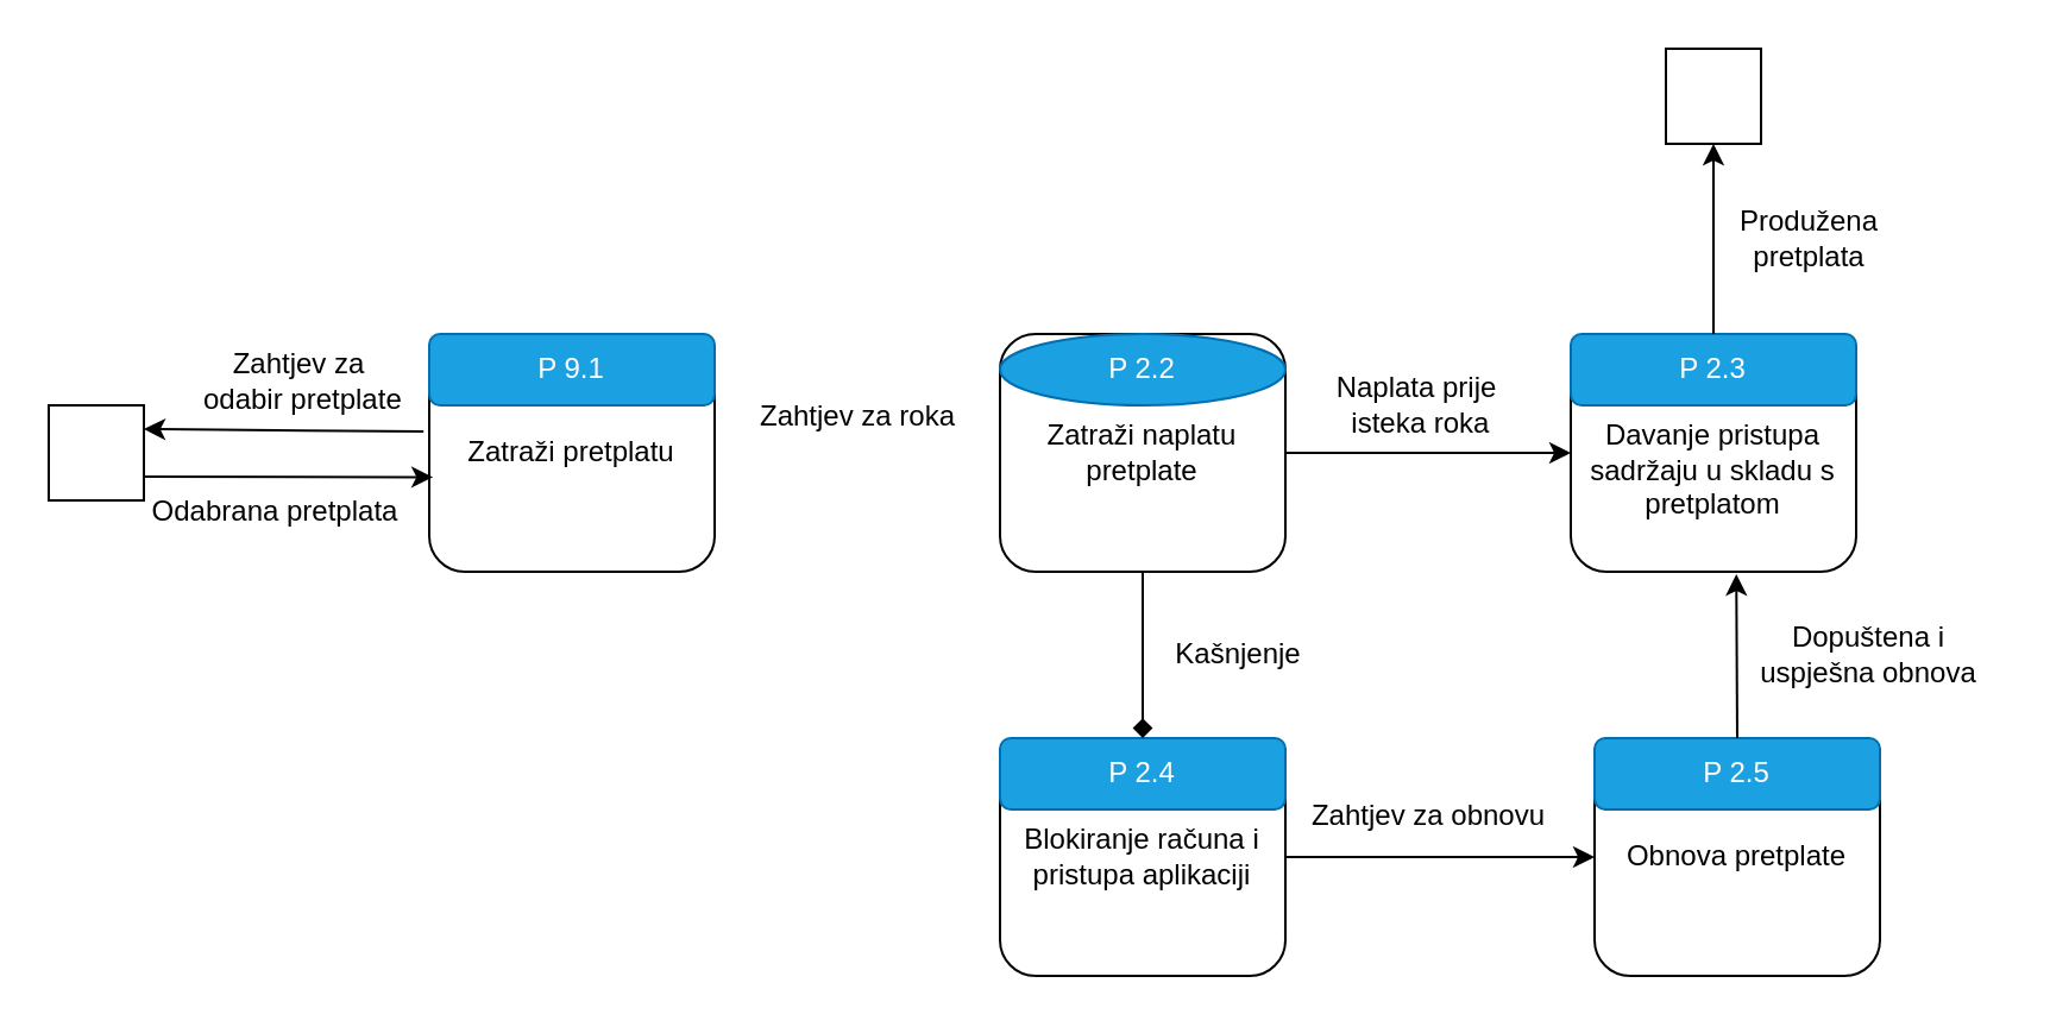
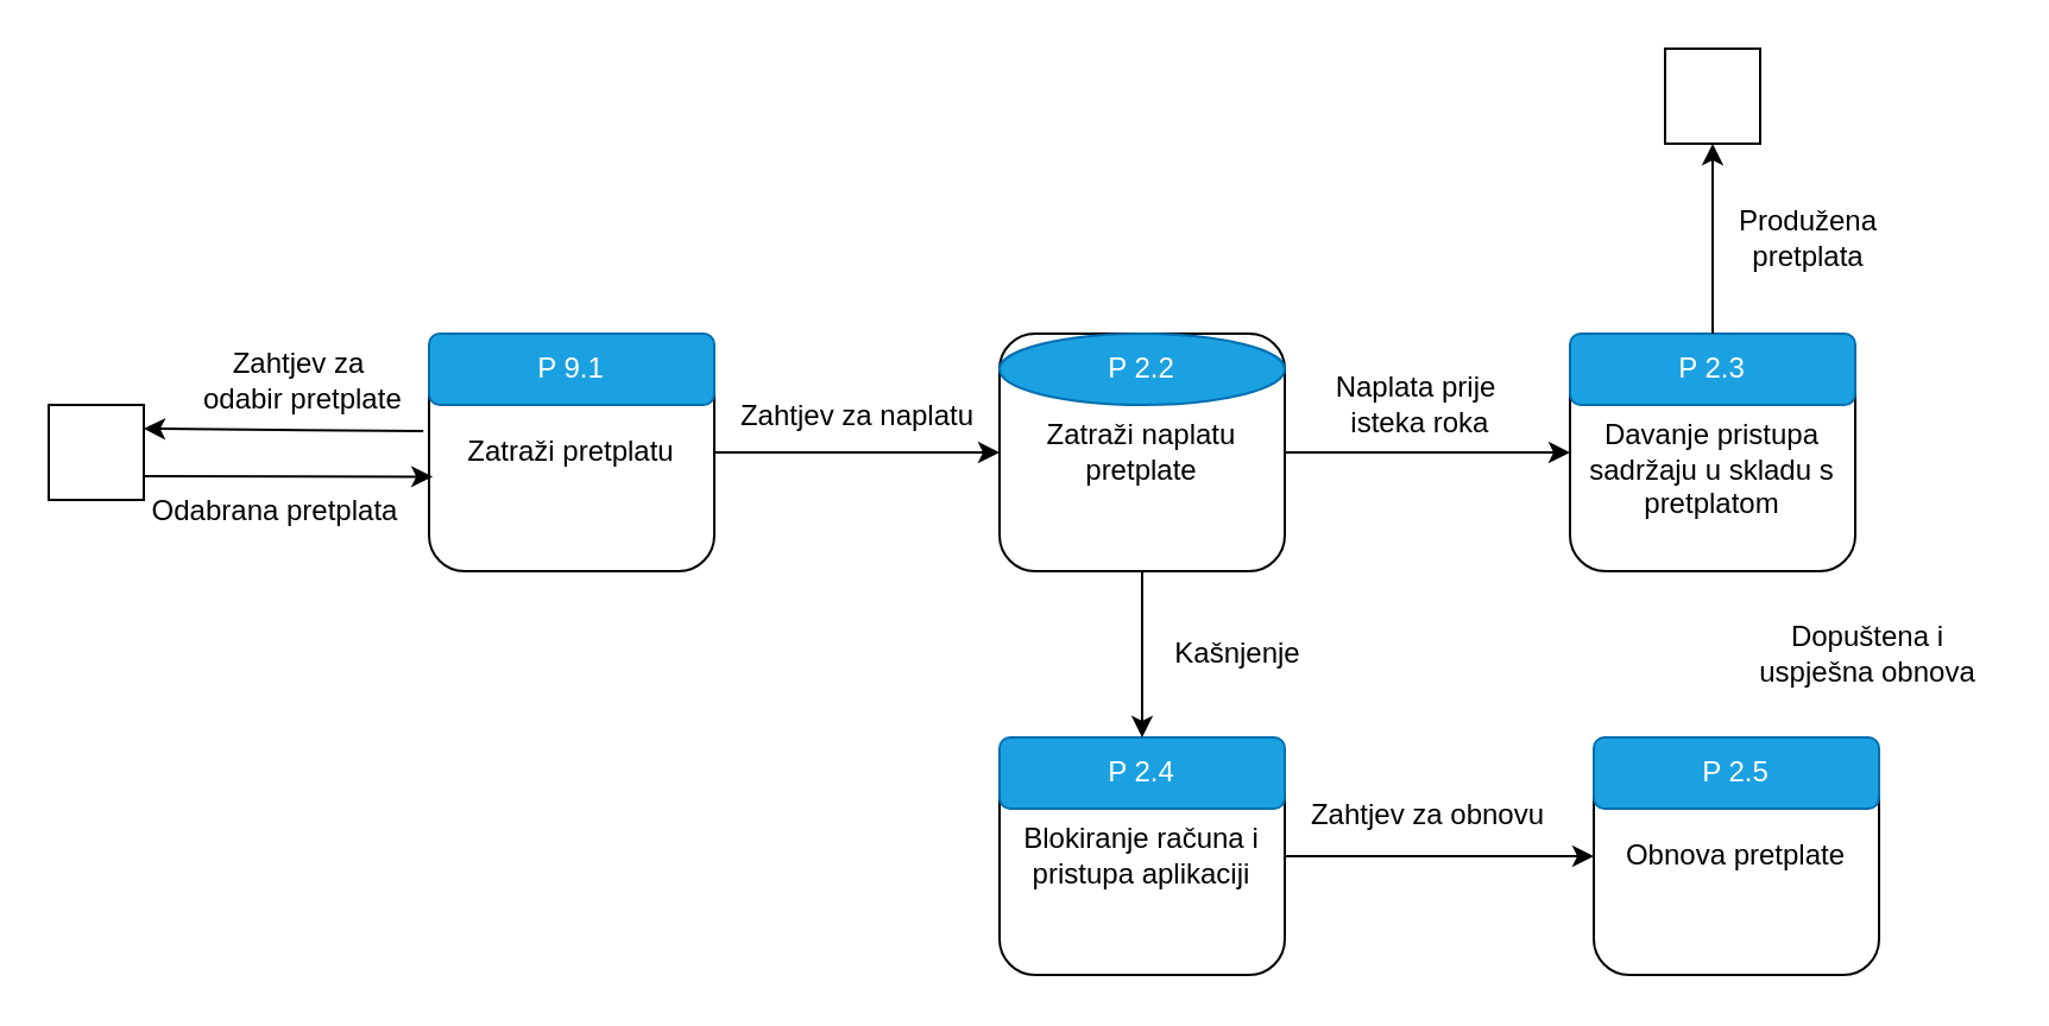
- <mxCell id="12" value="Zahtjev za roka" style="text;html=1;align=center;verticalAlign=middle;resizable=0;points=[];autosize=1;strokeColor=none;fillColor=none;" vertex="1" parent="1"><mxGeometry x="300" y="160" width="120" height="30" as="geometry" /></mxCell>
+ <mxCell id="12" value="Zahtjev za naplatu" style="text;html=1;align=center;verticalAlign=middle;resizable=0;points=[];autosize=1;strokeColor=none;fillColor=none;" vertex="1" parent="1"><mxGeometry x="300" y="160" width="120" height="30" as="geometry" /></mxCell>
+ <mxCell id="11" value="" style="endArrow=classic;html=1;rounded=0;exitX=1;exitY=0.5;exitDx=0;exitDy=0;entryX=0;entryY=0.5;entryDx=0;entryDy=0;" edge="1" parent="1" source="2" target="9"><mxGeometry width="50" height="50" relative="1" as="geometry"><mxPoint x="380" y="210" as="sourcePoint" /><mxPoint x="430" y="160" as="targetPoint" /></mxGeometry></mxCell>
- <mxCell id="26" value="" style="endArrow=classic;html=1;rounded=0;exitX=0.5;exitY=0;exitDx=0;exitDy=0;entryX=0.58;entryY=1.01;entryDx=0;entryDy=0;entryPerimeter=0;" edge="1" parent="1" source="24" target="13"><mxGeometry width="50" height="50" relative="1" as="geometry"><mxPoint x="380" y="210" as="sourcePoint" /><mxPoint x="430" y="160" as="targetPoint" /></mxGeometry></mxCell>
- <mxCell id="20" value="" style="endArrow=diamond;html=1;rounded=0;exitX=0.5;exitY=1;exitDx=0;exitDy=0;entryX=0.5;entryY=0;entryDx=0;entryDy=0;" edge="1" parent="1" source="9" target="19"><mxGeometry width="50" height="50" relative="1" as="geometry"><mxPoint x="380" y="310" as="sourcePoint" /><mxPoint x="430" y="260" as="targetPoint" /></mxGeometry></mxCell>
+ <mxCell id="20" value="" style="endArrow=classic;html=1;rounded=0;exitX=0.5;exitY=1;exitDx=0;exitDy=0;entryX=0.5;entryY=0;entryDx=0;entryDy=0;" edge="1" parent="1" source="9" target="19"><mxGeometry width="50" height="50" relative="1" as="geometry"><mxPoint x="380" y="310" as="sourcePoint" /><mxPoint x="430" y="260" as="targetPoint" /></mxGeometry></mxCell>
